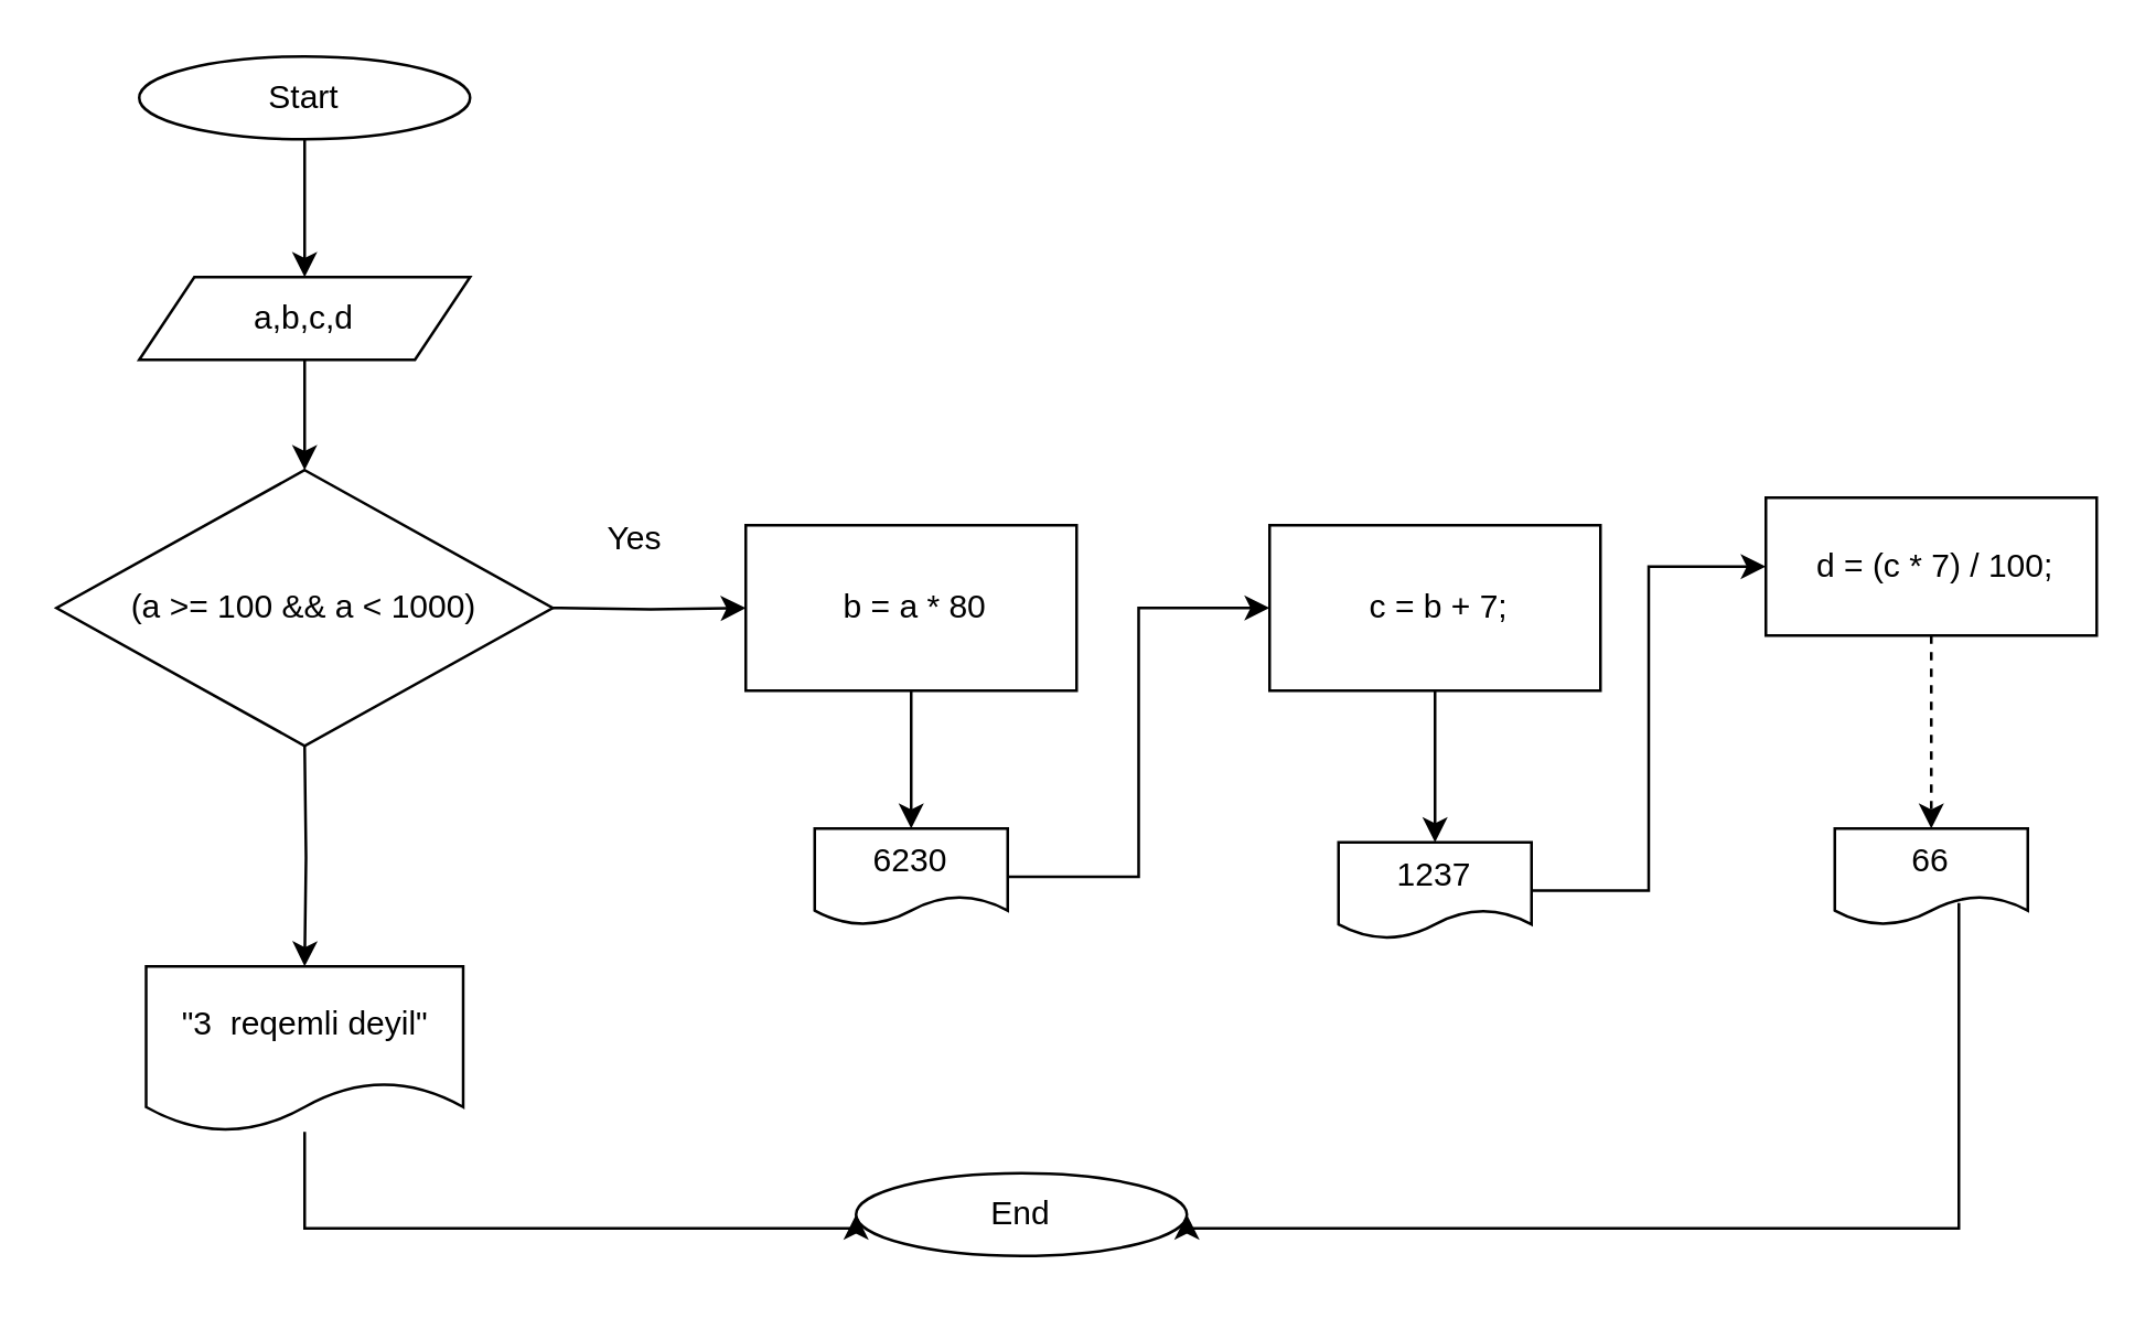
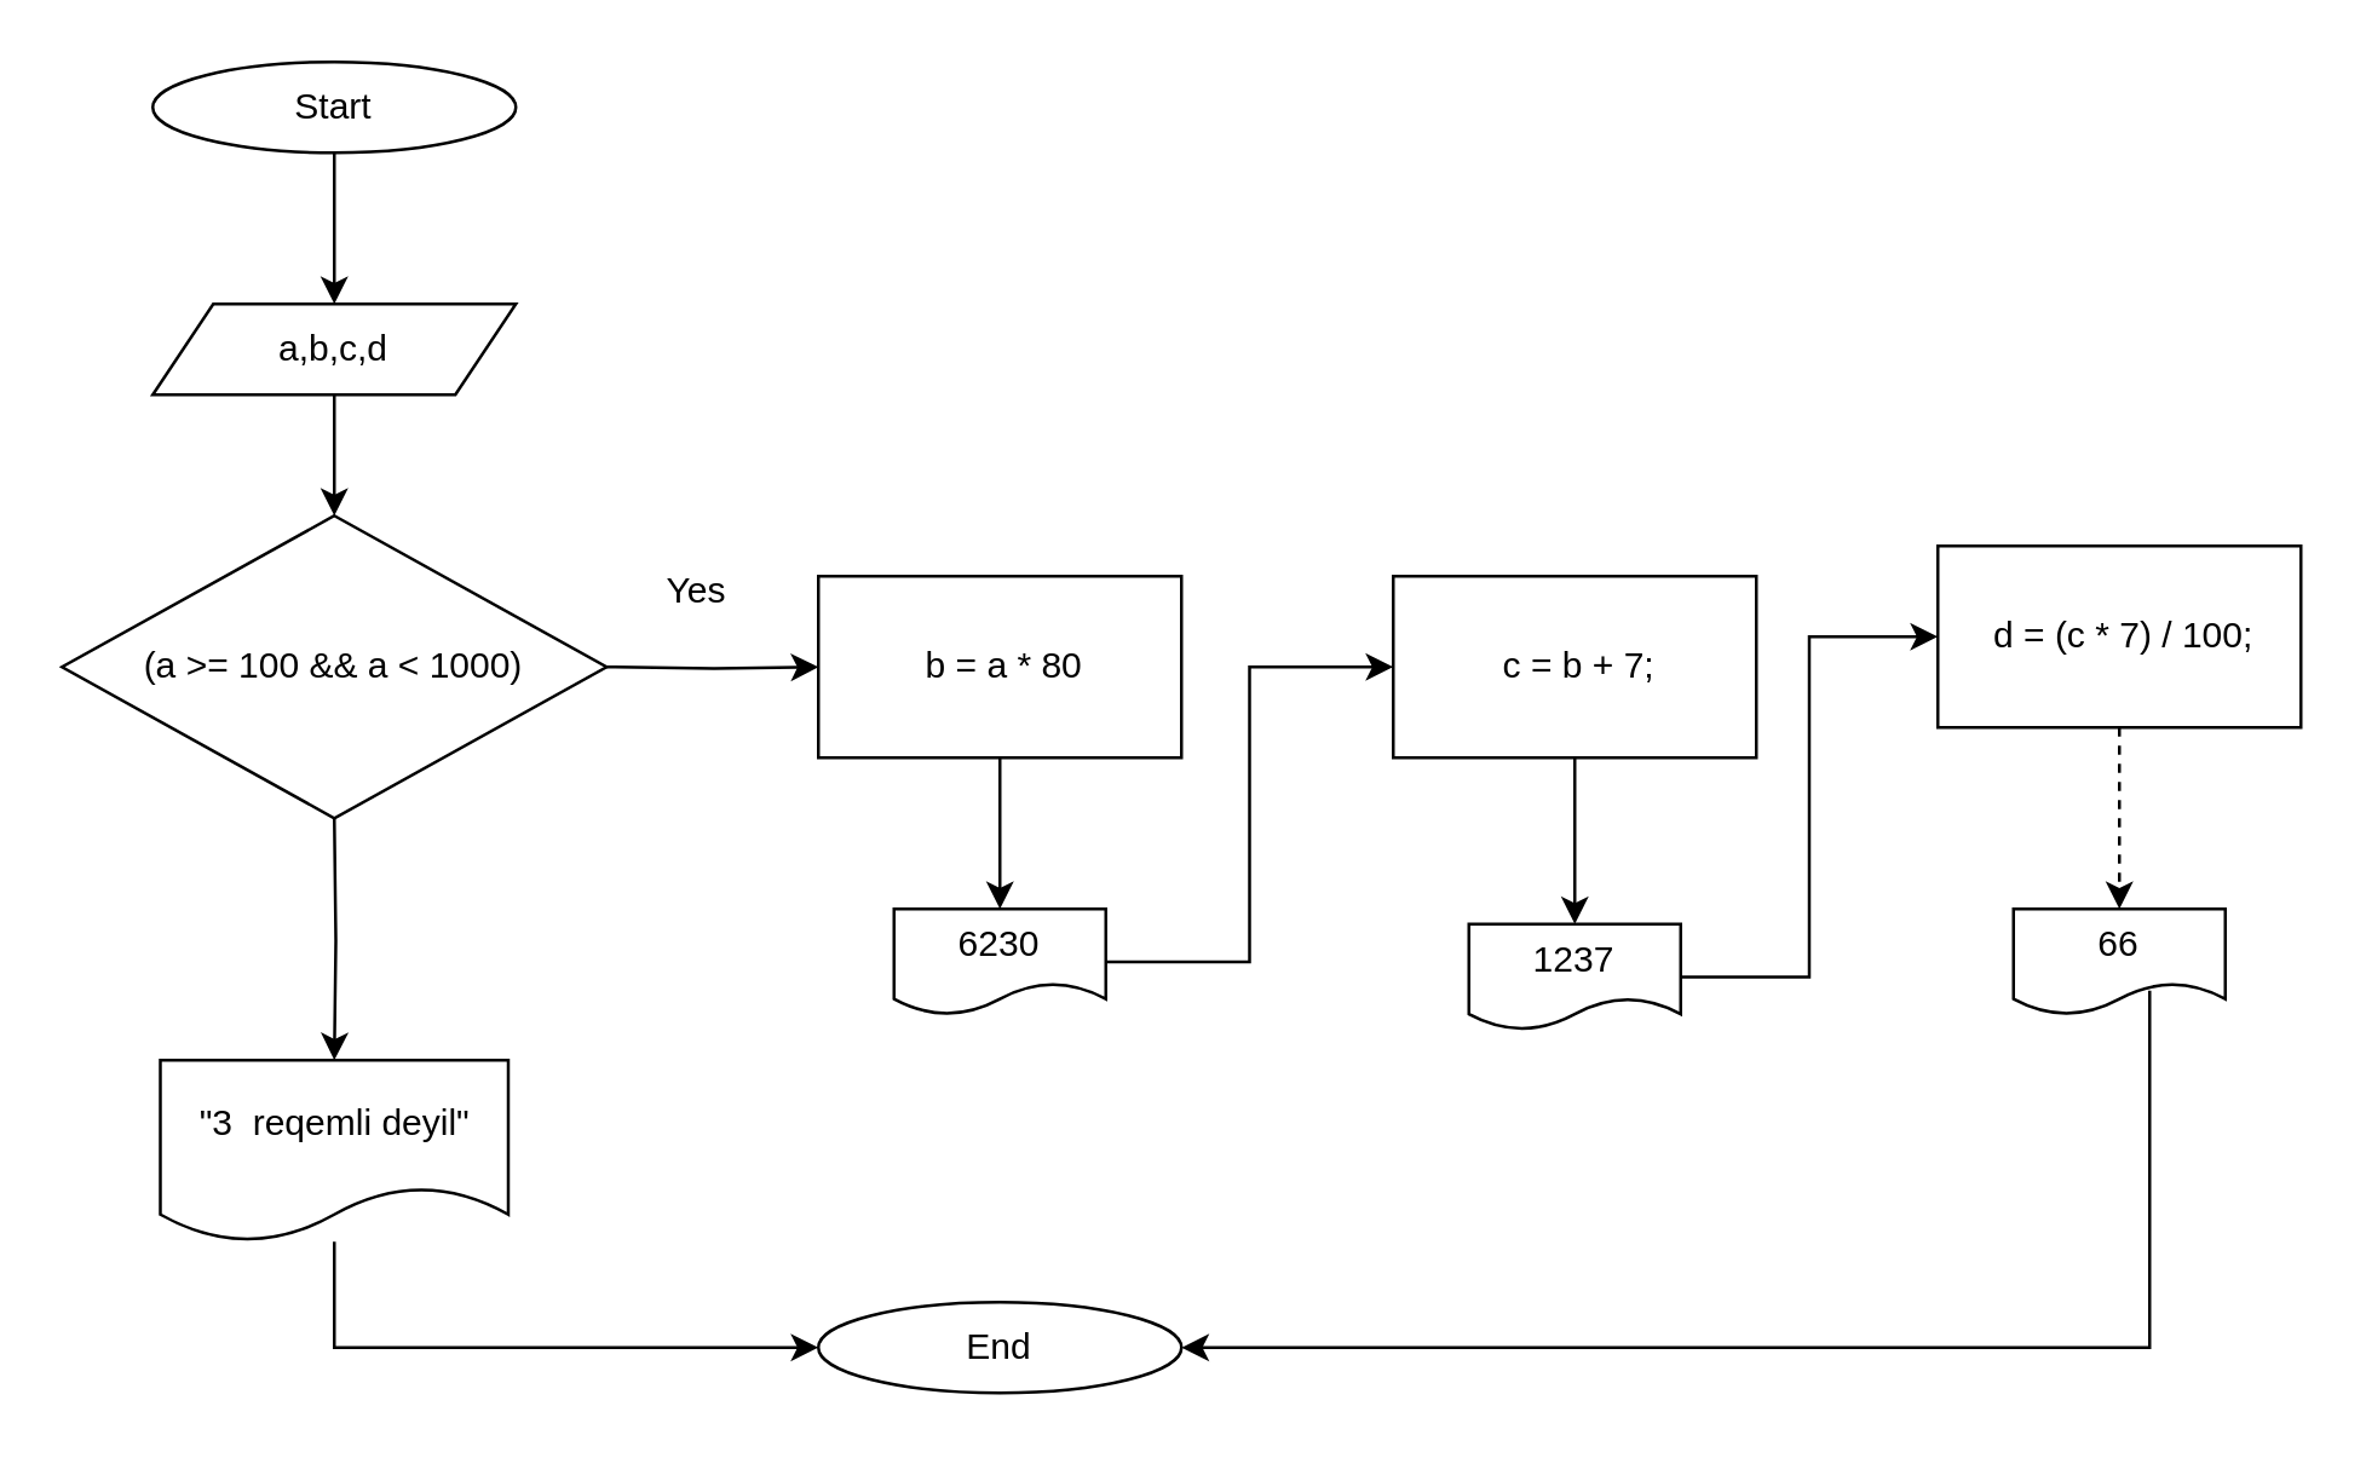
- <mxCell id="23" value="&amp;nbsp;d = (c * 7) / 100;" style="rounded=0;whiteSpace=wrap;html=1;" vertex="1" parent="1"><mxGeometry x="640" y="180" width="120" height="50" as="geometry" /></mxCell>
+ <mxCell id="23" value="&amp;nbsp;d = (c * 7) / 100;" style="rounded=0;whiteSpace=wrap;html=1;" vertex="1" parent="1"><mxGeometry x="640" y="180" width="120" height="60" as="geometry" /></mxCell>
- <mxCell id="4" value="End" style="ellipse;whiteSpace=wrap;html=1;" vertex="1" parent="1"><mxGeometry x="310" y="425" width="120" height="30" as="geometry" /></mxCell>
+ <mxCell id="4" value="End" style="ellipse;whiteSpace=wrap;html=1;" vertex="1" parent="1"><mxGeometry x="270" y="430" width="120" height="30" as="geometry" /></mxCell>
